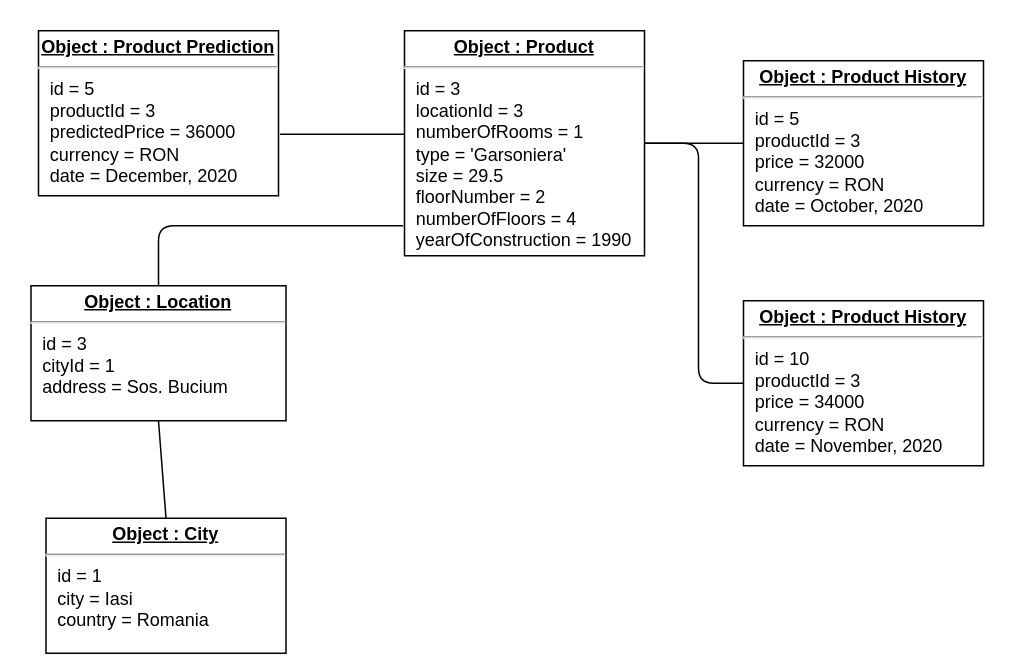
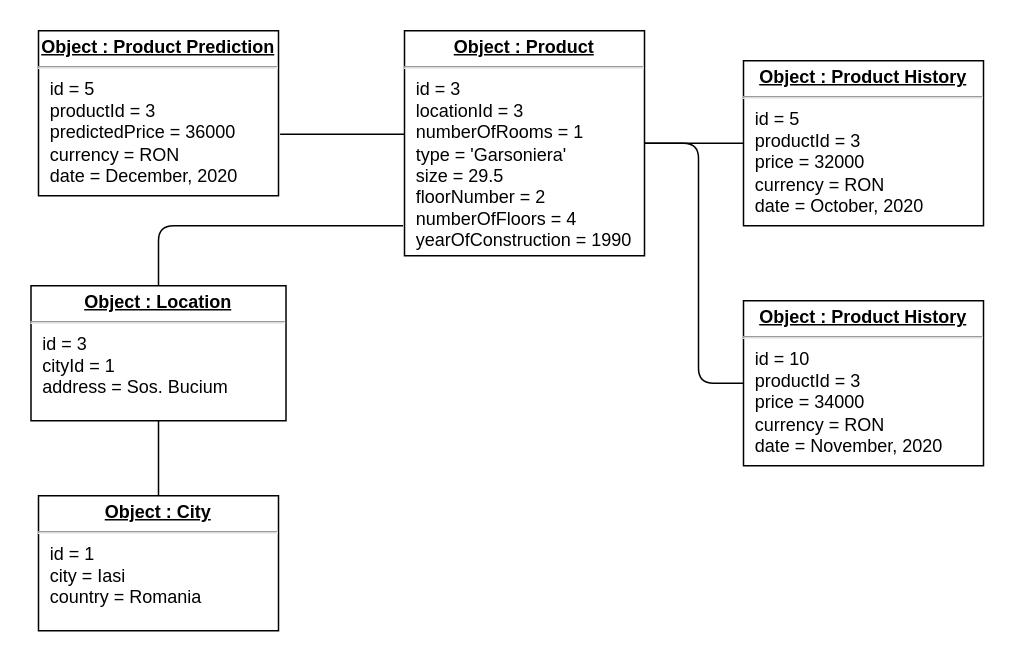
- <mxCell id="5" value="&lt;p style=&quot;margin: 0px ; margin-top: 4px ; text-align: center ; text-decoration: underline&quot;&gt;&lt;b&gt;Object : City&lt;/b&gt;&lt;/p&gt;&lt;hr&gt;&lt;p style=&quot;margin: 0px ; margin-left: 8px&quot;&gt;id = 1&lt;/p&gt;&lt;p style=&quot;margin: 0px ; margin-left: 8px&quot;&gt;city = Iasi&lt;/p&gt;&lt;p style=&quot;margin: 0px ; margin-left: 8px&quot;&gt;country = Romania&lt;/p&gt;" style="verticalAlign=top;align=left;overflow=fill;fontSize=12;fontFamily=Helvetica;html=1;" vertex="1" parent="1"><mxGeometry x="30" y="345" width="160" height="90" as="geometry" /></mxCell>
+ <mxCell id="5" value="&lt;p style=&quot;margin: 0px ; margin-top: 4px ; text-align: center ; text-decoration: underline&quot;&gt;&lt;b&gt;Object : City&lt;/b&gt;&lt;/p&gt;&lt;hr&gt;&lt;p style=&quot;margin: 0px ; margin-left: 8px&quot;&gt;id = 1&lt;/p&gt;&lt;p style=&quot;margin: 0px ; margin-left: 8px&quot;&gt;city = Iasi&lt;/p&gt;&lt;p style=&quot;margin: 0px ; margin-left: 8px&quot;&gt;country = Romania&lt;/p&gt;" style="verticalAlign=top;align=left;overflow=fill;fontSize=12;fontFamily=Helvetica;html=1;" vertex="1" parent="1"><mxGeometry x="25" y="330" width="160" height="90" as="geometry" /></mxCell>
